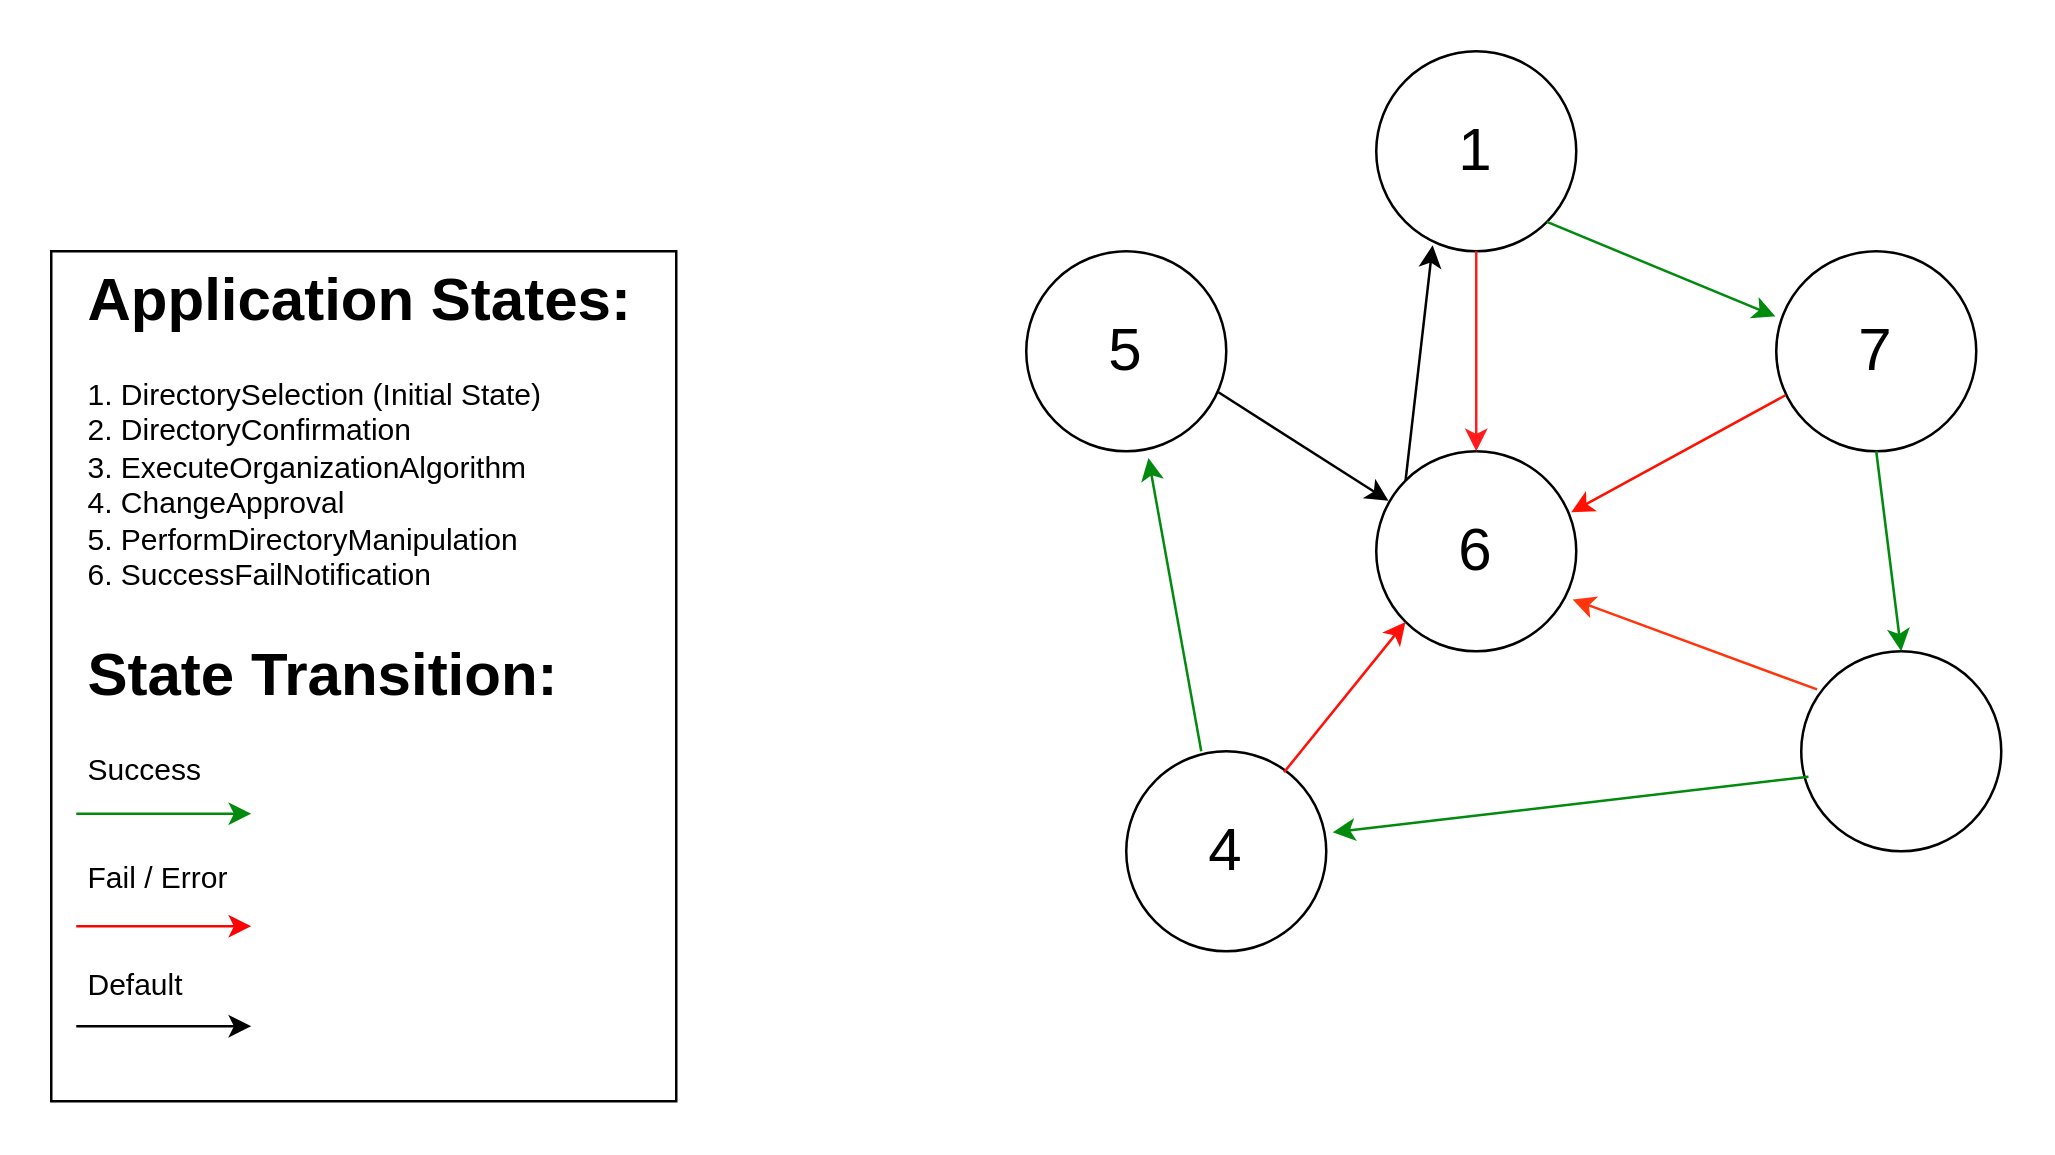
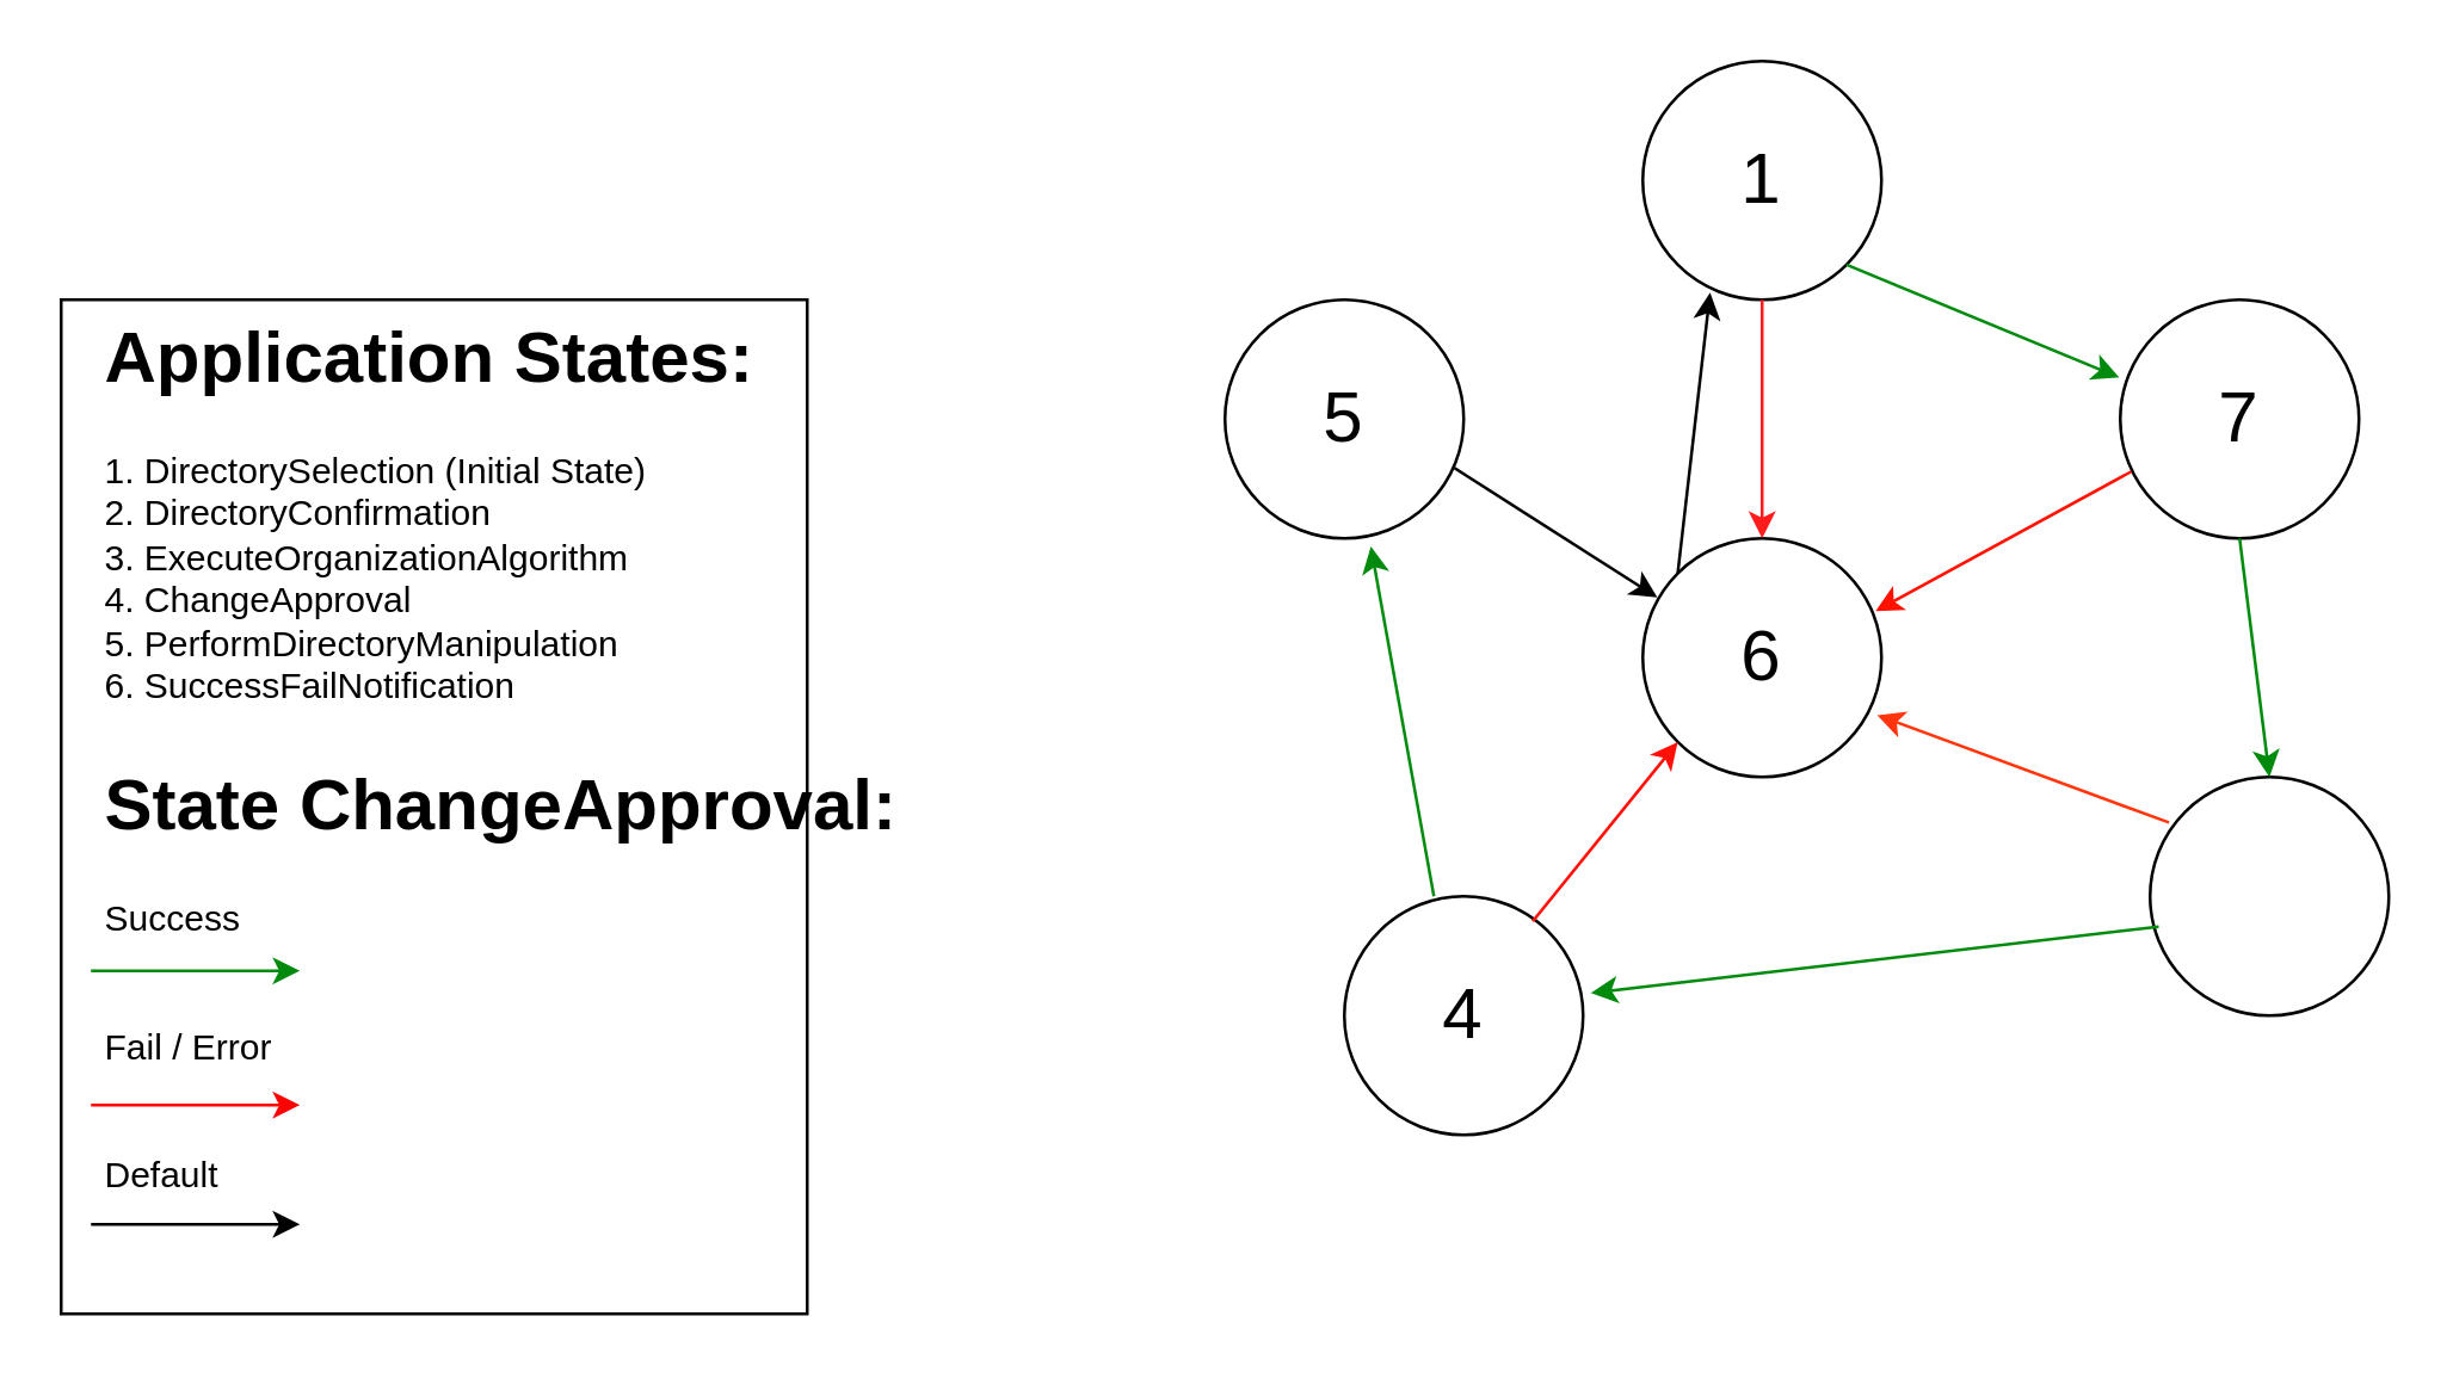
- <mxCell id="25" value="&lt;h1&gt;State Transition:&lt;/h1&gt;&lt;p&gt;Success&amp;nbsp;&lt;br&gt;&lt;br&gt;&lt;br&gt;Fail / Error&lt;br&gt;&lt;br&gt;&lt;br&gt;Default&lt;br&gt;&lt;br&gt;&lt;/p&gt;" style="text;html=1;strokeColor=none;fillColor=none;spacing=5;spacingTop=-20;whiteSpace=wrap;overflow=hidden;rounded=0;" vertex="1" parent="1"><mxGeometry x="30" y="250" width="280" height="160" as="geometry" /></mxCell>
+ <mxCell id="25" value="&lt;h1&gt;State ChangeApproval:&lt;/h1&gt;&lt;p&gt;Success&amp;nbsp;&lt;br&gt;&lt;br&gt;&lt;br&gt;Fail / Error&lt;br&gt;&lt;br&gt;&lt;br&gt;Default&lt;br&gt;&lt;br&gt;&lt;/p&gt;" style="text;html=1;strokeColor=none;fillColor=none;spacing=5;spacingTop=-20;whiteSpace=wrap;overflow=hidden;rounded=0;" vertex="1" parent="1"><mxGeometry x="30" y="250" width="280" height="160" as="geometry" /></mxCell>
